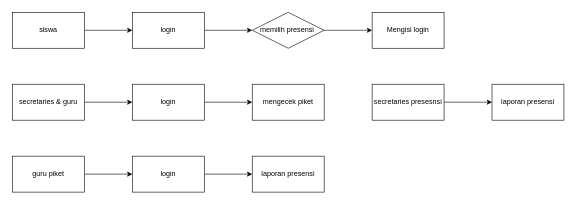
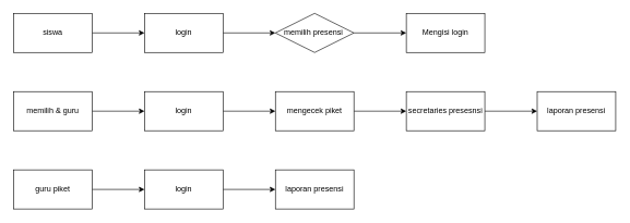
- <mxCell id="5" value="secretaries &amp;amp; guru" style="rounded=0;whiteSpace=wrap;html=1;" vertex="1" parent="1"><mxGeometry x="20" y="140" width="120" height="60" as="geometry" /></mxCell>
+ <mxCell id="5" value="memilih &amp;amp; guru" style="rounded=0;whiteSpace=wrap;html=1;" vertex="1" parent="1"><mxGeometry x="20" y="140" width="120" height="60" as="geometry" /></mxCell>
+ <mxCell id="15" value="" style="edgeStyle=orthogonalEdgeStyle;rounded=0;orthogonalLoop=1;jettySize=auto;html=1;" edge="1" parent="1" source="16" target="18"><mxGeometry relative="1" as="geometry" /></mxCell>
